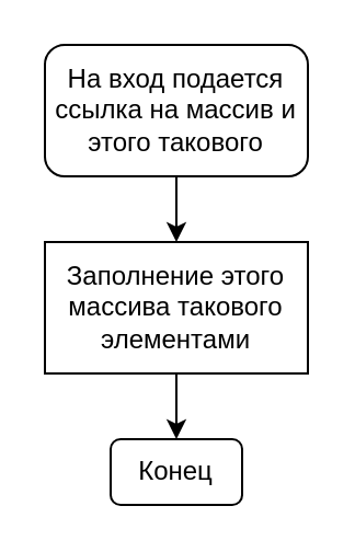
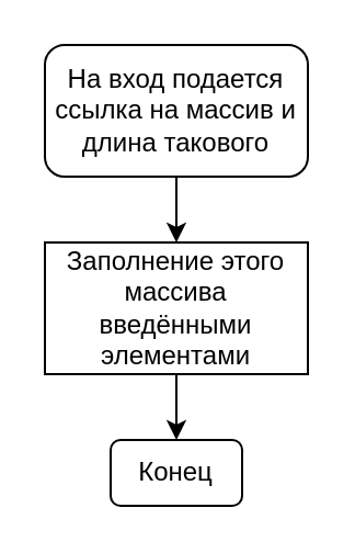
- <mxCell id="3" value="На вход подается ссылка на массив и этого такового" style="rounded=1;whiteSpace=wrap;html=1;" vertex="1" parent="1"><mxGeometry x="20" y="20" width="120" height="60" as="geometry" /></mxCell>
+ <mxCell id="3" value="На вход подается ссылка на массив и длина такового" style="rounded=1;whiteSpace=wrap;html=1;" vertex="1" parent="1"><mxGeometry x="20" y="20" width="120" height="60" as="geometry" /></mxCell>
- <mxCell id="5" value="Заполнение этого массива такового элементами" style="rounded=0;whiteSpace=wrap;html=1;" vertex="1" parent="1"><mxGeometry x="20" y="110" width="120" height="60" as="geometry" /></mxCell>
+ <mxCell id="5" value="Заполнение этого массива введёнными элементами" style="rounded=0;whiteSpace=wrap;html=1;" vertex="1" parent="1"><mxGeometry x="20" y="110" width="120" height="60" as="geometry" /></mxCell>
